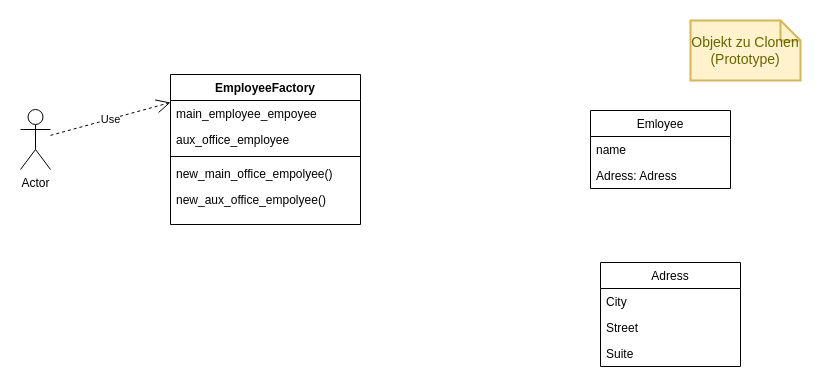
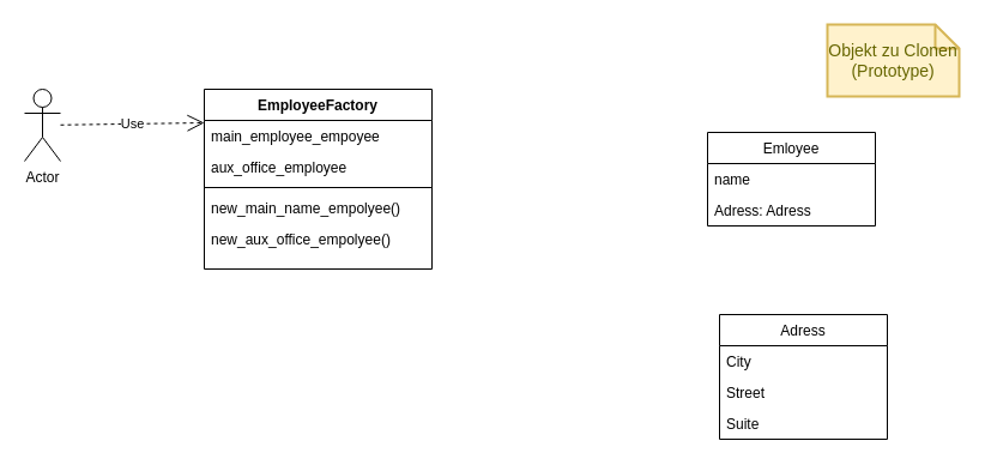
- <mxCell id="15" value="Actor" style="shape=umlActor;verticalLabelPosition=bottom;verticalAlign=top;html=1;" parent="1" vertex="1"><mxGeometry x="20" y="109" width="30" height="60" as="geometry" /></mxCell>
+ <mxCell id="15" value="Actor" style="shape=umlActor;verticalLabelPosition=bottom;verticalAlign=top;html=1;" parent="1" vertex="1"><mxGeometry x="20" y="74" width="30" height="60" as="geometry" /></mxCell>
- <mxCell id="13" value="new_main_office_empolyee()" style="text;strokeColor=none;fillColor=none;align=left;verticalAlign=top;spacingLeft=4;spacingRight=4;overflow=hidden;rotatable=0;points=[[0,0.5],[1,0.5]];portConstraint=eastwest;" parent="9" vertex="1"><mxGeometry y="86" width="190" height="26" as="geometry" /></mxCell>
+ <mxCell id="13" value="new_main_name_empolyee()" style="text;strokeColor=none;fillColor=none;align=left;verticalAlign=top;spacingLeft=4;spacingRight=4;overflow=hidden;rotatable=0;points=[[0,0.5],[1,0.5]];portConstraint=eastwest;" parent="9" vertex="1"><mxGeometry y="86" width="190" height="26" as="geometry" /></mxCell>
